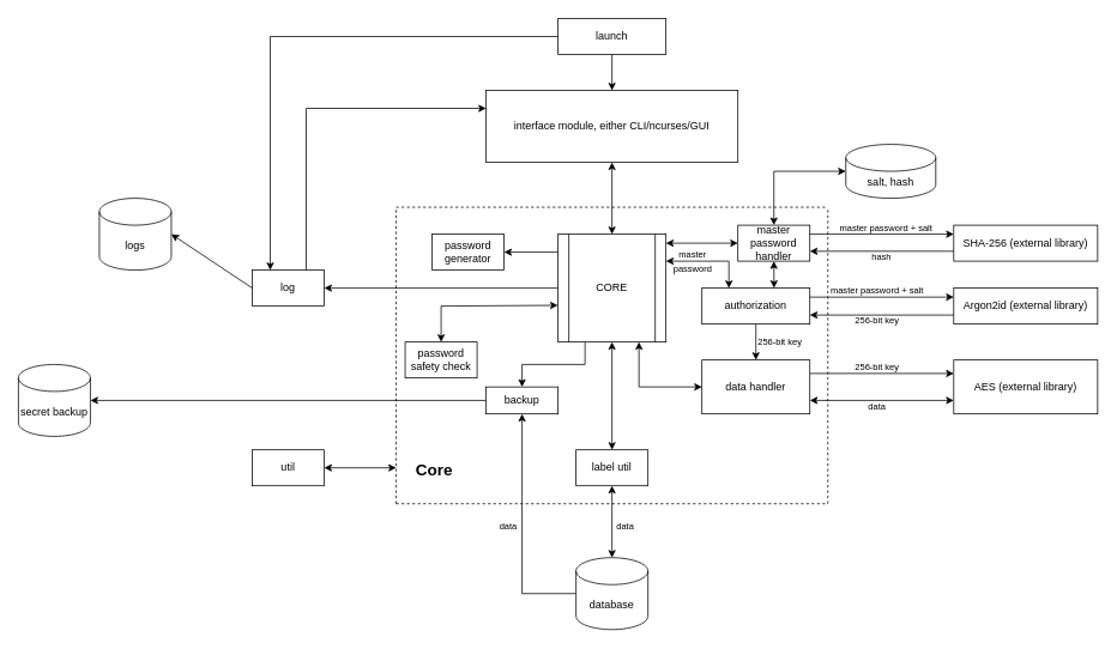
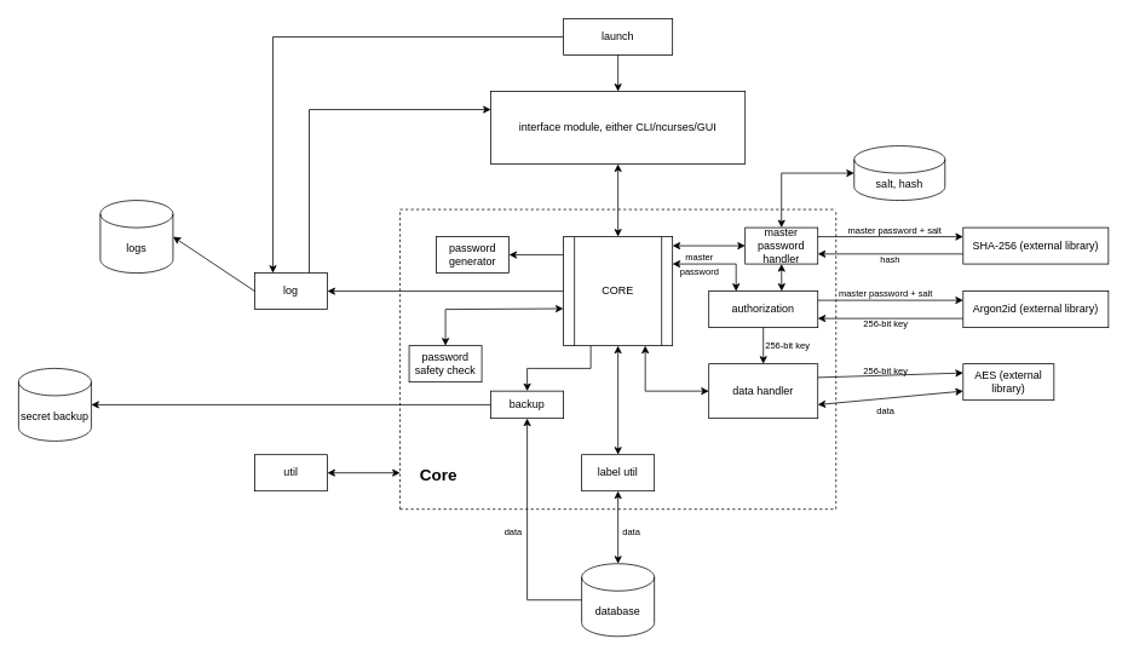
- <mxCell id="14" value="AES (external library)" style="rounded=0;whiteSpace=wrap;html=1;" vertex="1" parent="1"><mxGeometry x="1060" y="400" width="160" height="60" as="geometry" /></mxCell>
+ <mxCell id="14" value="AES (external library)" style="rounded=0;whiteSpace=wrap;html=1;" vertex="1" parent="1"><mxGeometry x="1060" y="400" width="100" height="40" as="geometry" /></mxCell>
